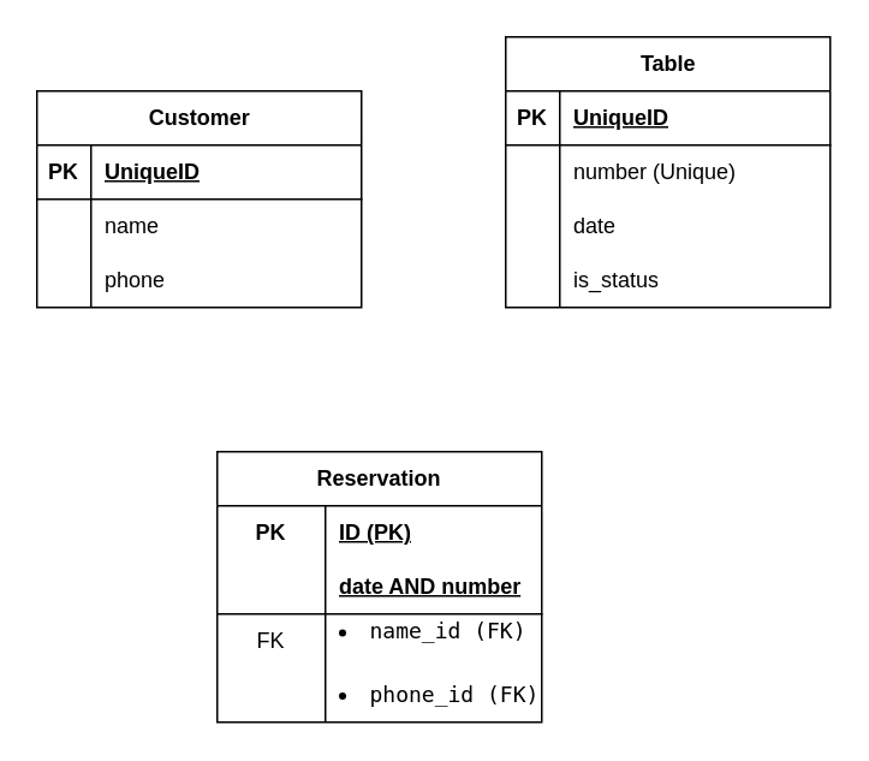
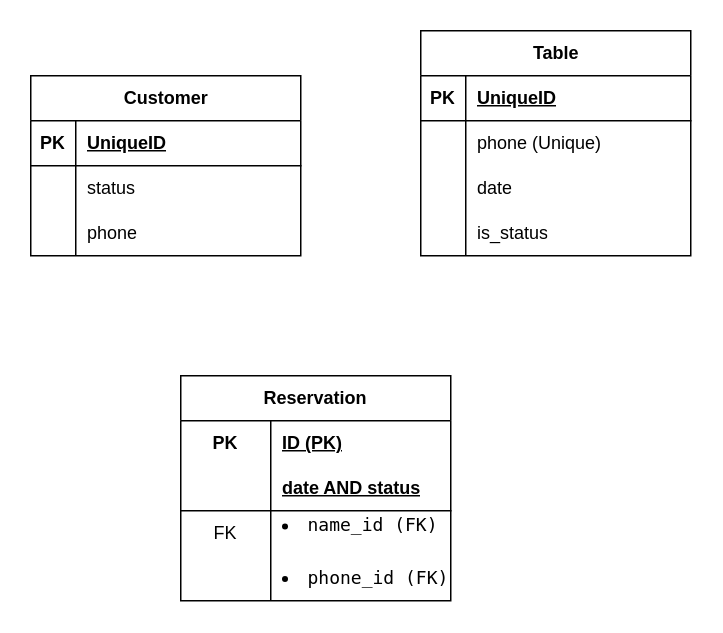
- <mxCell id="18" value="number (Unique)" style="shape=partialRectangle;connectable=0;fillColor=none;top=0;left=0;bottom=0;right=0;align=left;spacingLeft=6;overflow=hidden;whiteSpace=wrap;html=1;" vertex="1" parent="16"><mxGeometry x="30" width="150" height="30" as="geometry"><mxRectangle width="150" height="30" as="alternateBounds" /></mxGeometry></mxCell>
+ <mxCell id="18" value="phone (Unique)" style="shape=partialRectangle;connectable=0;fillColor=none;top=0;left=0;bottom=0;right=0;align=left;spacingLeft=6;overflow=hidden;whiteSpace=wrap;html=1;" vertex="1" parent="16"><mxGeometry x="30" width="150" height="30" as="geometry"><mxRectangle width="150" height="30" as="alternateBounds" /></mxGeometry></mxCell>
- <mxCell id="8" value="name" style="shape=partialRectangle;connectable=0;fillColor=none;top=0;left=0;bottom=0;right=0;align=left;spacingLeft=6;overflow=hidden;whiteSpace=wrap;html=1;" vertex="1" parent="6"><mxGeometry x="30" width="150" height="30" as="geometry"><mxRectangle width="150" height="30" as="alternateBounds" /></mxGeometry></mxCell>
+ <mxCell id="8" value="status" style="shape=partialRectangle;connectable=0;fillColor=none;top=0;left=0;bottom=0;right=0;align=left;spacingLeft=6;overflow=hidden;whiteSpace=wrap;html=1;" vertex="1" parent="6"><mxGeometry x="30" width="150" height="30" as="geometry"><mxRectangle width="150" height="30" as="alternateBounds" /></mxGeometry></mxCell>
- <mxCell id="31" value="date AND&amp;nbsp;number" style="shape=partialRectangle;connectable=0;fillColor=none;top=0;left=0;bottom=0;right=0;align=left;spacingLeft=6;fontStyle=5;overflow=hidden;html=1;whiteSpace=wrap;" vertex="1" parent="29"><mxGeometry x="60" width="120" height="30" as="geometry"><mxRectangle width="120" height="30" as="alternateBounds" /></mxGeometry></mxCell>
+ <mxCell id="31" value="date AND&amp;nbsp;status" style="shape=partialRectangle;connectable=0;fillColor=none;top=0;left=0;bottom=0;right=0;align=left;spacingLeft=6;fontStyle=5;overflow=hidden;html=1;whiteSpace=wrap;" vertex="1" parent="29"><mxGeometry x="60" width="120" height="30" as="geometry"><mxRectangle width="120" height="30" as="alternateBounds" /></mxGeometry></mxCell>
